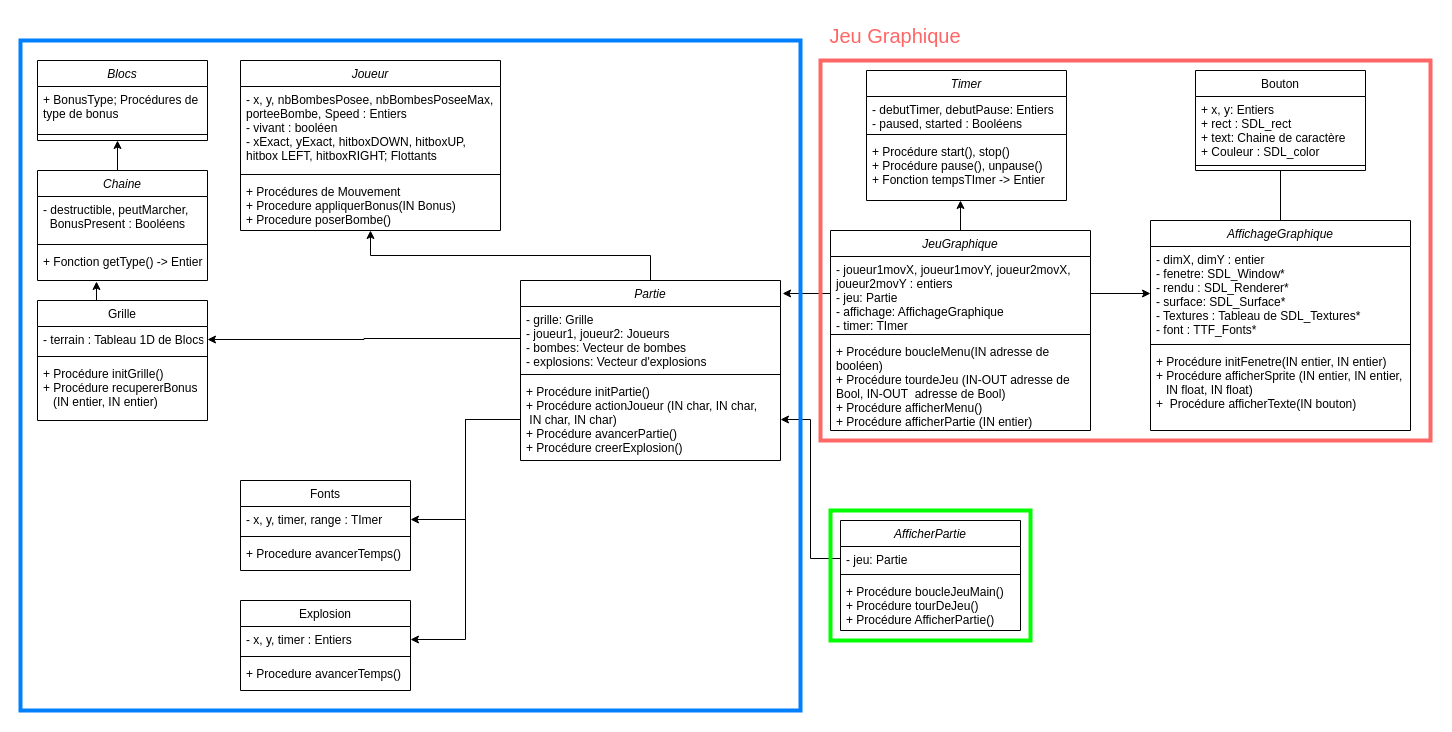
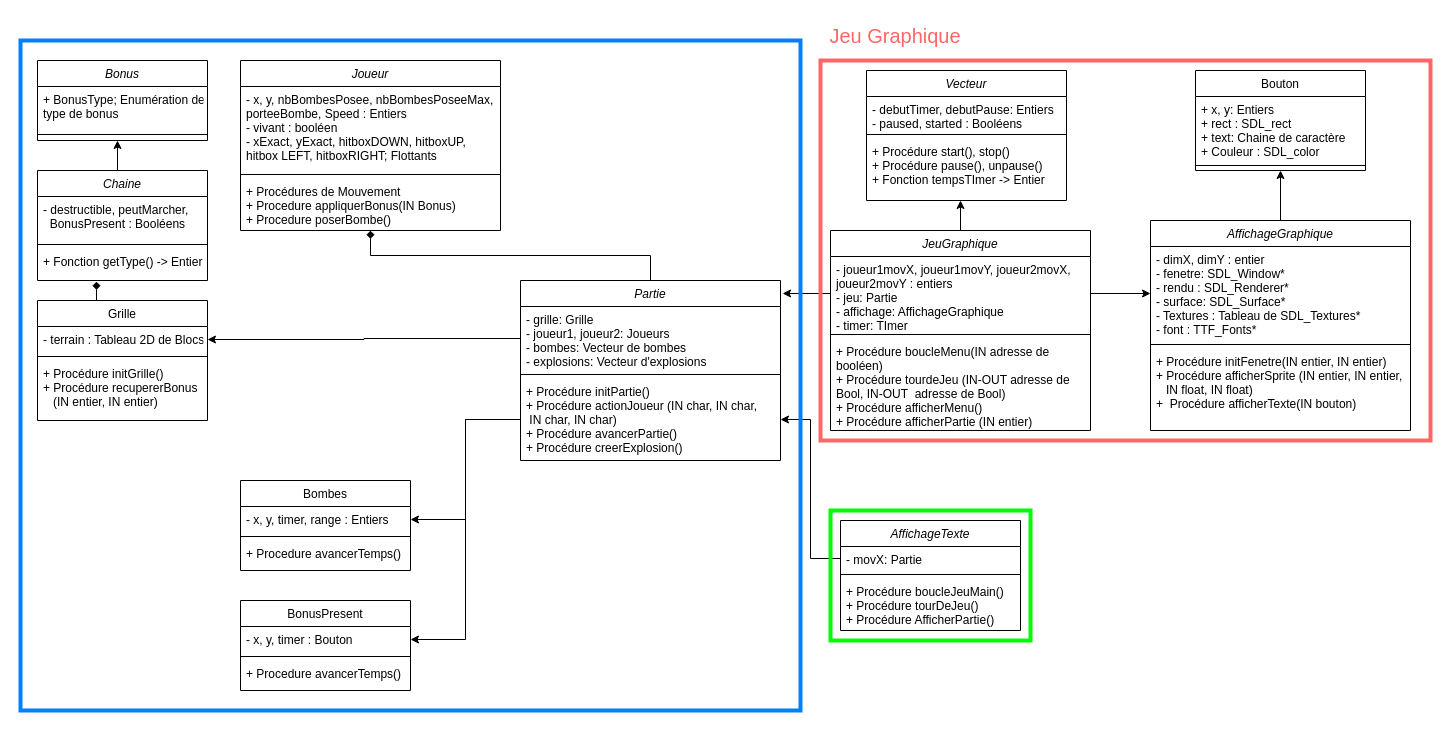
- <mxCell id="49" value="Blocs" style="swimlane;fontStyle=2;align=center;verticalAlign=top;childLayout=stackLayout;horizontal=1;startSize=26;horizontalStack=0;resizeParent=1;resizeLast=0;collapsible=1;marginBottom=0;rounded=0;shadow=0;strokeWidth=1;" parent="1" vertex="1"><mxGeometry x="37" y="60" width="170" height="80" as="geometry"><mxRectangle x="230" y="140" width="160" height="26" as="alternateBounds" /></mxGeometry></mxCell>
+ <mxCell id="49" value="Bonus" style="swimlane;fontStyle=2;align=center;verticalAlign=top;childLayout=stackLayout;horizontal=1;startSize=26;horizontalStack=0;resizeParent=1;resizeLast=0;collapsible=1;marginBottom=0;rounded=0;shadow=0;strokeWidth=1;" parent="1" vertex="1"><mxGeometry x="37" y="60" width="170" height="80" as="geometry"><mxRectangle x="230" y="140" width="160" height="26" as="alternateBounds" /></mxGeometry></mxCell>
- <mxCell id="28" value="Timer" style="swimlane;fontStyle=2;align=center;verticalAlign=top;childLayout=stackLayout;horizontal=1;startSize=26;horizontalStack=0;resizeParent=1;resizeLast=0;collapsible=1;marginBottom=0;rounded=0;shadow=0;strokeWidth=1;" parent="1" vertex="1"><mxGeometry x="866" y="70" width="200" height="130" as="geometry"><mxRectangle x="320" y="460" width="160" height="26" as="alternateBounds" /></mxGeometry></mxCell>
+ <mxCell id="28" value="Vecteur" style="swimlane;fontStyle=2;align=center;verticalAlign=top;childLayout=stackLayout;horizontal=1;startSize=26;horizontalStack=0;resizeParent=1;resizeLast=0;collapsible=1;marginBottom=0;rounded=0;shadow=0;strokeWidth=1;" parent="1" vertex="1"><mxGeometry x="866" y="70" width="200" height="130" as="geometry"><mxRectangle x="320" y="460" width="160" height="26" as="alternateBounds" /></mxGeometry></mxCell>
- <mxCell id="50" value="+ BonusType; Procédures de&#10;type de bonus&#10;" style="text;align=left;verticalAlign=top;spacingLeft=4;spacingRight=4;overflow=hidden;rotatable=0;points=[[0,0.5],[1,0.5]];portConstraint=eastwest;" parent="49" vertex="1"><mxGeometry y="26" width="170" height="44" as="geometry" /></mxCell>
+ <mxCell id="50" value="+ BonusType; Enumération de&#10;type de bonus&#10;" style="text;align=left;verticalAlign=top;spacingLeft=4;spacingRight=4;overflow=hidden;rotatable=0;points=[[0,0.5],[1,0.5]];portConstraint=eastwest;" parent="49" vertex="1"><mxGeometry y="26" width="170" height="44" as="geometry" /></mxCell>
- <mxCell id="32" style="edgeStyle=orthogonalEdgeStyle;rounded=0;orthogonalLoop=1;jettySize=auto;html=1;exitX=0.5;exitY=0;exitDx=0;exitDy=0;entryX=0.5;entryY=1;entryDx=0;entryDy=0;endArrow=none;" edge="1" parent="1" source="33" target="37"><mxGeometry relative="1" as="geometry" /></mxCell>
+ <mxCell id="32" style="edgeStyle=orthogonalEdgeStyle;rounded=0;orthogonalLoop=1;jettySize=auto;html=1;exitX=0.5;exitY=0;exitDx=0;exitDy=0;entryX=0.5;entryY=1;entryDx=0;entryDy=0;" edge="1" parent="1" source="33" target="37"><mxGeometry relative="1" as="geometry" /></mxCell>
- <mxCell id="23" style="edgeStyle=orthogonalEdgeStyle;rounded=0;orthogonalLoop=1;jettySize=auto;html=1;exitX=0.5;exitY=0;exitDx=0;exitDy=0;entryX=0.5;entryY=1;entryDx=0;entryDy=0;" parent="1" source="24" target="19" edge="1"><mxGeometry relative="1" as="geometry" /></mxCell>
+ <mxCell id="23" style="edgeStyle=orthogonalEdgeStyle;rounded=0;orthogonalLoop=1;jettySize=auto;html=1;exitX=0.5;exitY=0;exitDx=0;exitDy=0;entryX=0.5;entryY=1;entryDx=0;entryDy=0;endArrow=diamond;" parent="1" source="24" target="19" edge="1"><mxGeometry relative="1" as="geometry" /></mxCell>
- <mxCell id="48" style="edgeStyle=orthogonalEdgeStyle;rounded=0;orthogonalLoop=1;jettySize=auto;html=1;exitX=0.5;exitY=0;exitDx=0;exitDy=0;entryX=0.347;entryY=1.031;entryDx=0;entryDy=0;entryPerimeter=0;" parent="1" source="11" target="6" edge="1"><mxGeometry relative="1" as="geometry" /></mxCell>
+ <mxCell id="48" style="edgeStyle=orthogonalEdgeStyle;rounded=0;orthogonalLoop=1;jettySize=auto;html=1;exitX=0.5;exitY=0;exitDx=0;exitDy=0;entryX=0.347;entryY=1.031;entryDx=0;entryDy=0;entryPerimeter=0;endArrow=diamond;" parent="1" source="11" target="6" edge="1"><mxGeometry relative="1" as="geometry" /></mxCell>
- <mxCell id="12" value="- terrain : Tableau 1D de Blocs" style="text;align=left;verticalAlign=top;spacingLeft=4;spacingRight=4;overflow=hidden;rotatable=0;points=[[0,0.5],[1,0.5]];portConstraint=eastwest;" parent="11" vertex="1"><mxGeometry y="26" width="170" height="26" as="geometry" /></mxCell>
+ <mxCell id="12" value="- terrain : Tableau 2D de Blocs" style="text;align=left;verticalAlign=top;spacingLeft=4;spacingRight=4;overflow=hidden;rotatable=0;points=[[0,0.5],[1,0.5]];portConstraint=eastwest;" parent="11" vertex="1"><mxGeometry y="26" width="170" height="26" as="geometry" /></mxCell>
- <mxCell id="15" value="Fonts" style="swimlane;fontStyle=0;align=center;verticalAlign=top;childLayout=stackLayout;horizontal=1;startSize=26;horizontalStack=0;resizeParent=1;resizeLast=0;collapsible=1;marginBottom=0;rounded=0;shadow=0;strokeWidth=1;" parent="1" vertex="1"><mxGeometry x="240" y="480" width="170" height="90" as="geometry"><mxRectangle x="550" y="140" width="160" height="26" as="alternateBounds" /></mxGeometry></mxCell>
+ <mxCell id="15" value="Bombes" style="swimlane;fontStyle=0;align=center;verticalAlign=top;childLayout=stackLayout;horizontal=1;startSize=26;horizontalStack=0;resizeParent=1;resizeLast=0;collapsible=1;marginBottom=0;rounded=0;shadow=0;strokeWidth=1;" parent="1" vertex="1"><mxGeometry x="240" y="480" width="170" height="90" as="geometry"><mxRectangle x="550" y="140" width="160" height="26" as="alternateBounds" /></mxGeometry></mxCell>
- <mxCell id="16" value="- x, y, timer, range : TImer&#10;" style="text;align=left;verticalAlign=top;spacingLeft=4;spacingRight=4;overflow=hidden;rotatable=0;points=[[0,0.5],[1,0.5]];portConstraint=eastwest;" parent="15" vertex="1"><mxGeometry y="26" width="170" height="26" as="geometry" /></mxCell>
+ <mxCell id="16" value="- x, y, timer, range : Entiers&#10;" style="text;align=left;verticalAlign=top;spacingLeft=4;spacingRight=4;overflow=hidden;rotatable=0;points=[[0,0.5],[1,0.5]];portConstraint=eastwest;" parent="15" vertex="1"><mxGeometry y="26" width="170" height="26" as="geometry" /></mxCell>
- <mxCell id="52" value="AfficherPartie" style="swimlane;fontStyle=2;align=center;verticalAlign=top;childLayout=stackLayout;horizontal=1;startSize=26;horizontalStack=0;resizeParent=1;resizeLast=0;collapsible=1;marginBottom=0;rounded=0;shadow=0;strokeWidth=1;" parent="1" vertex="1"><mxGeometry x="840" y="520" width="180" height="110" as="geometry"><mxRectangle x="320" y="460" width="160" height="26" as="alternateBounds" /></mxGeometry></mxCell>
+ <mxCell id="52" value="AffichageTexte" style="swimlane;fontStyle=2;align=center;verticalAlign=top;childLayout=stackLayout;horizontal=1;startSize=26;horizontalStack=0;resizeParent=1;resizeLast=0;collapsible=1;marginBottom=0;rounded=0;shadow=0;strokeWidth=1;" parent="1" vertex="1"><mxGeometry x="840" y="520" width="180" height="110" as="geometry"><mxRectangle x="320" y="460" width="160" height="26" as="alternateBounds" /></mxGeometry></mxCell>
- <mxCell id="53" value="- jeu: Partie" style="text;align=left;verticalAlign=top;spacingLeft=4;spacingRight=4;overflow=hidden;rotatable=0;points=[[0,0.5],[1,0.5]];portConstraint=eastwest;" parent="52" vertex="1"><mxGeometry y="26" width="180" height="24" as="geometry" /></mxCell>
+ <mxCell id="53" value="- movX: Partie" style="text;align=left;verticalAlign=top;spacingLeft=4;spacingRight=4;overflow=hidden;rotatable=0;points=[[0,0.5],[1,0.5]];portConstraint=eastwest;" parent="52" vertex="1"><mxGeometry y="26" width="180" height="24" as="geometry" /></mxCell>
- <mxCell id="7" value="Explosion&#10;" style="swimlane;fontStyle=0;align=center;verticalAlign=top;childLayout=stackLayout;horizontal=1;startSize=26;horizontalStack=0;resizeParent=1;resizeLast=0;collapsible=1;marginBottom=0;rounded=0;shadow=0;strokeWidth=1;" parent="1" vertex="1"><mxGeometry x="240" y="600" width="170" height="90" as="geometry"><mxRectangle x="550" y="140" width="160" height="26" as="alternateBounds" /></mxGeometry></mxCell>
+ <mxCell id="7" value="BonusPresent&#10;" style="swimlane;fontStyle=0;align=center;verticalAlign=top;childLayout=stackLayout;horizontal=1;startSize=26;horizontalStack=0;resizeParent=1;resizeLast=0;collapsible=1;marginBottom=0;rounded=0;shadow=0;strokeWidth=1;" parent="1" vertex="1"><mxGeometry x="240" y="600" width="170" height="90" as="geometry"><mxRectangle x="550" y="140" width="160" height="26" as="alternateBounds" /></mxGeometry></mxCell>
- <mxCell id="8" value="- x, y, timer : Entiers&#10;" style="text;align=left;verticalAlign=top;spacingLeft=4;spacingRight=4;overflow=hidden;rotatable=0;points=[[0,0.5],[1,0.5]];portConstraint=eastwest;" parent="7" vertex="1"><mxGeometry y="26" width="170" height="26" as="geometry" /></mxCell>
+ <mxCell id="8" value="- x, y, timer : Bouton&#10;" style="text;align=left;verticalAlign=top;spacingLeft=4;spacingRight=4;overflow=hidden;rotatable=0;points=[[0,0.5],[1,0.5]];portConstraint=eastwest;" parent="7" vertex="1"><mxGeometry y="26" width="170" height="26" as="geometry" /></mxCell>
